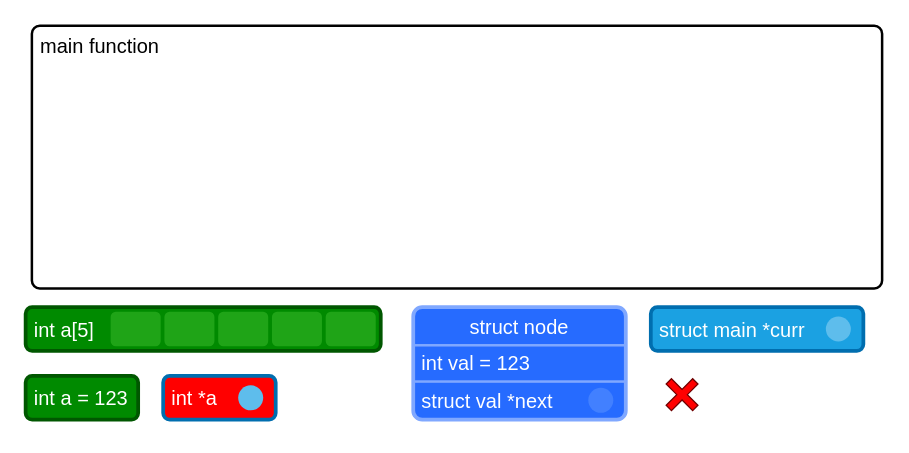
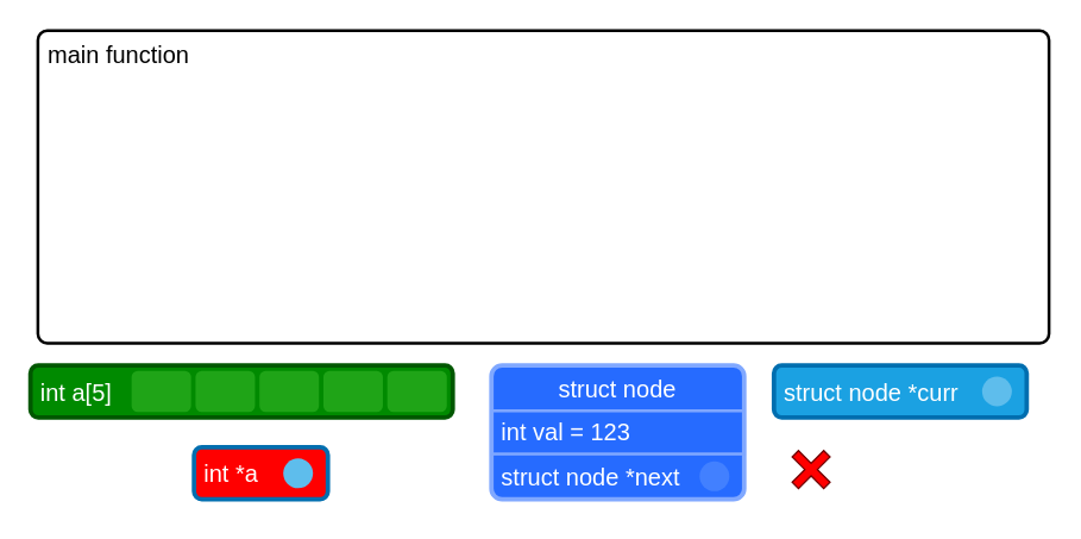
- <mxCell id="15" value="struct main *curr" style="rounded=1;whiteSpace=wrap;html=1;strokeWidth=3;fillColor=#1ba1e2;fontColor=#ffffff;strokeColor=#006EAF;fontSize=16;align=left;spacingLeft=5;" parent="14" vertex="1"><mxGeometry width="170" height="35" as="geometry" /></mxCell>
+ <mxCell id="15" value="struct node *curr" style="rounded=1;whiteSpace=wrap;html=1;strokeWidth=3;fillColor=#1ba1e2;fontColor=#ffffff;strokeColor=#006EAF;fontSize=16;align=left;spacingLeft=5;" parent="14" vertex="1"><mxGeometry width="170" height="35" as="geometry" /></mxCell>
- <mxCell id="7" value="int a = 123" style="rounded=1;whiteSpace=wrap;html=1;strokeWidth=3;fillColor=#008a00;fontColor=#ffffff;strokeColor=#005700;fontSize=16;align=left;spacingLeft=5;" parent="6" vertex="1"><mxGeometry width="90" height="35" as="geometry" /></mxCell>
- <mxCell id="12" value="&lt;font style=&quot;font-size: 16px;&quot;&gt;struct val *next&lt;br&gt;&lt;/font&gt;" style="text;html=1;strokeColor=none;fillColor=none;align=left;verticalAlign=middle;whiteSpace=wrap;rounded=0;fontSize=11;fontFamily=Helvetica;fontColor=#FFFFFF;spacingLeft=5;" parent="8" vertex="1"><mxGeometry y="59.5" width="160" height="30" as="geometry" /></mxCell>
+ <mxCell id="12" value="&lt;font style=&quot;font-size: 16px;&quot;&gt;struct node *next&lt;br&gt;&lt;/font&gt;" style="text;html=1;strokeColor=none;fillColor=none;align=left;verticalAlign=middle;whiteSpace=wrap;rounded=0;fontSize=11;fontFamily=Helvetica;fontColor=#FFFFFF;spacingLeft=5;" parent="8" vertex="1"><mxGeometry y="59.5" width="160" height="30" as="geometry" /></mxCell>
